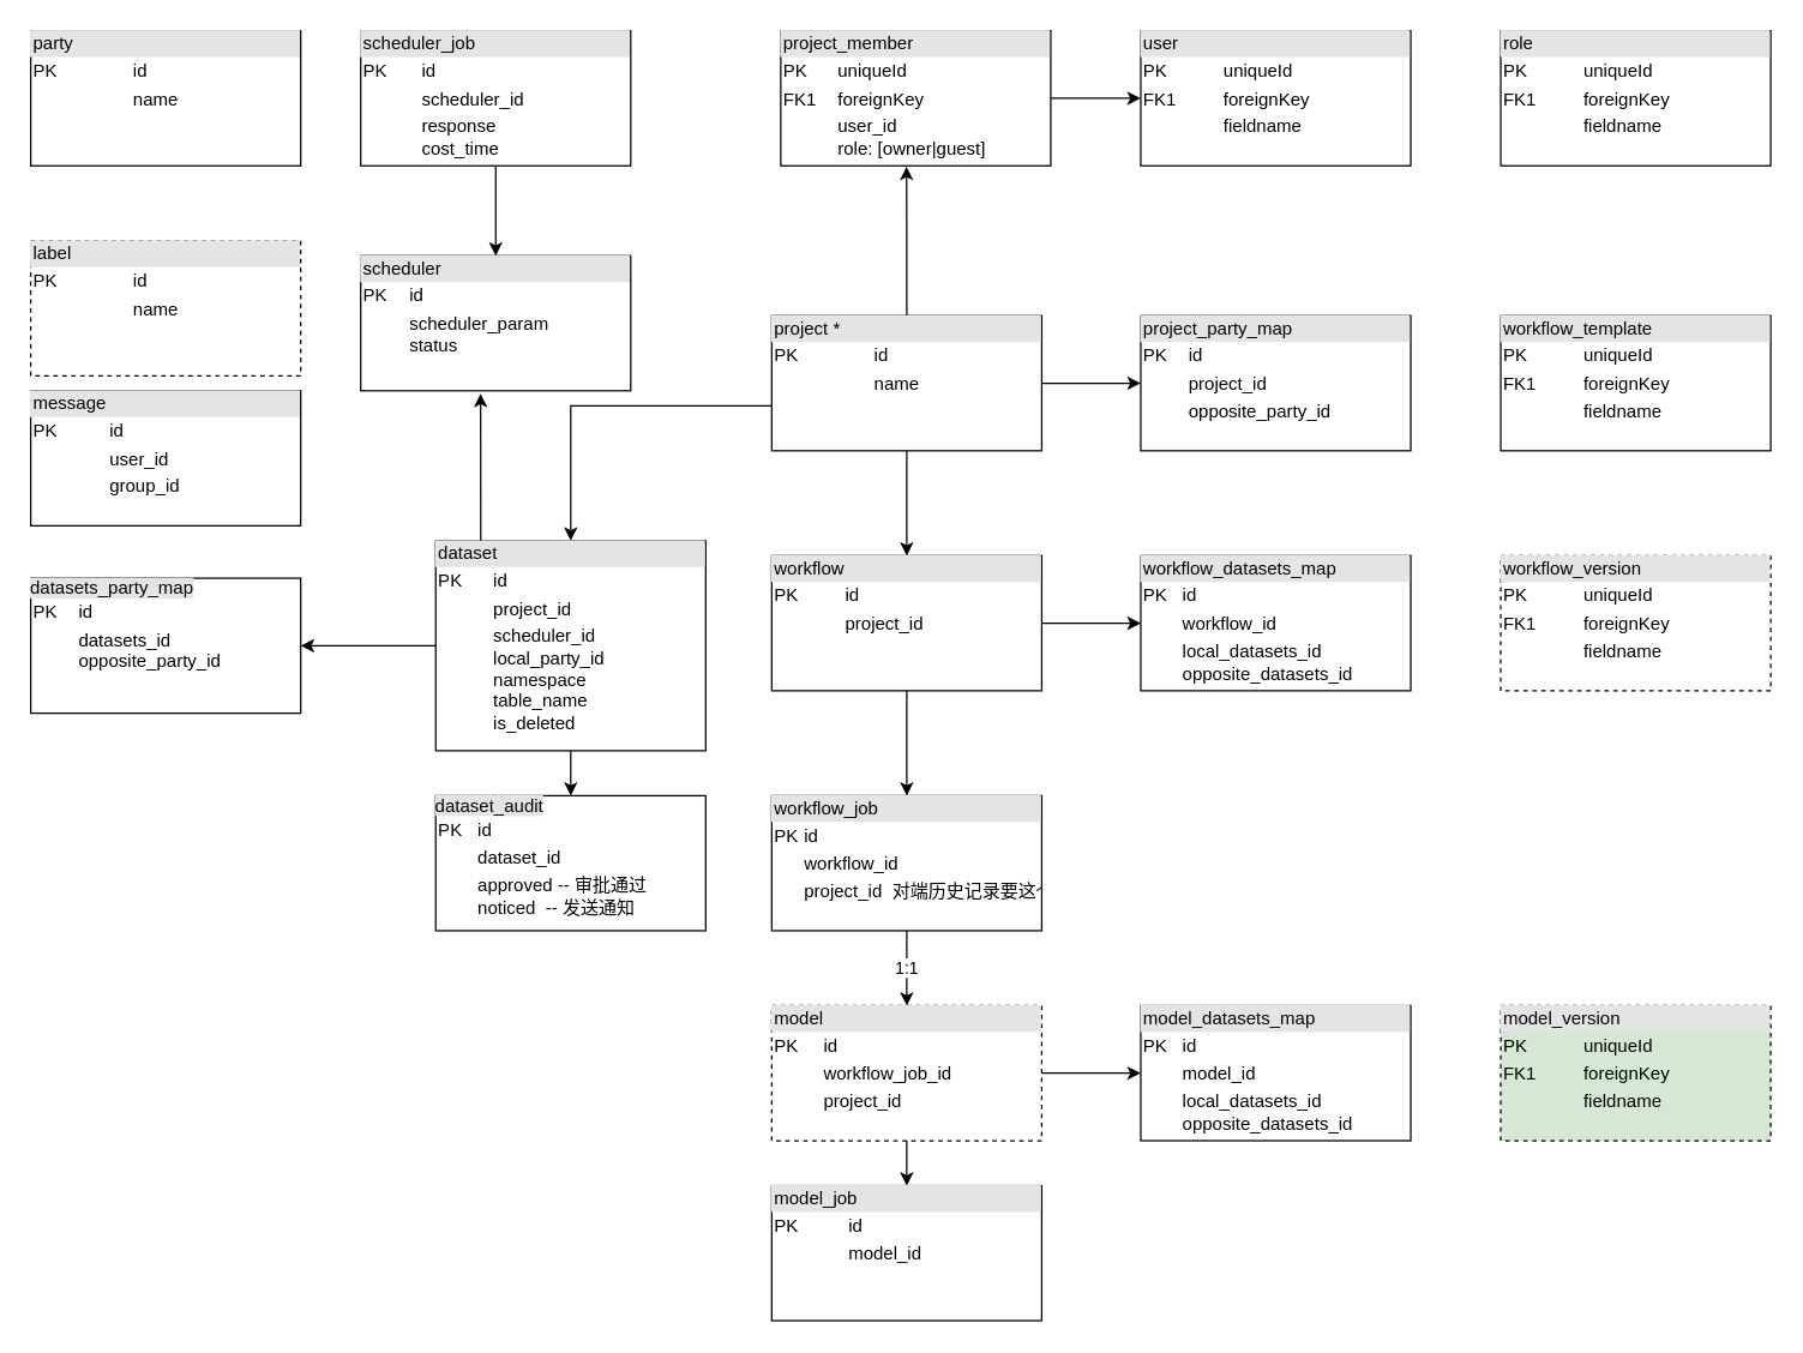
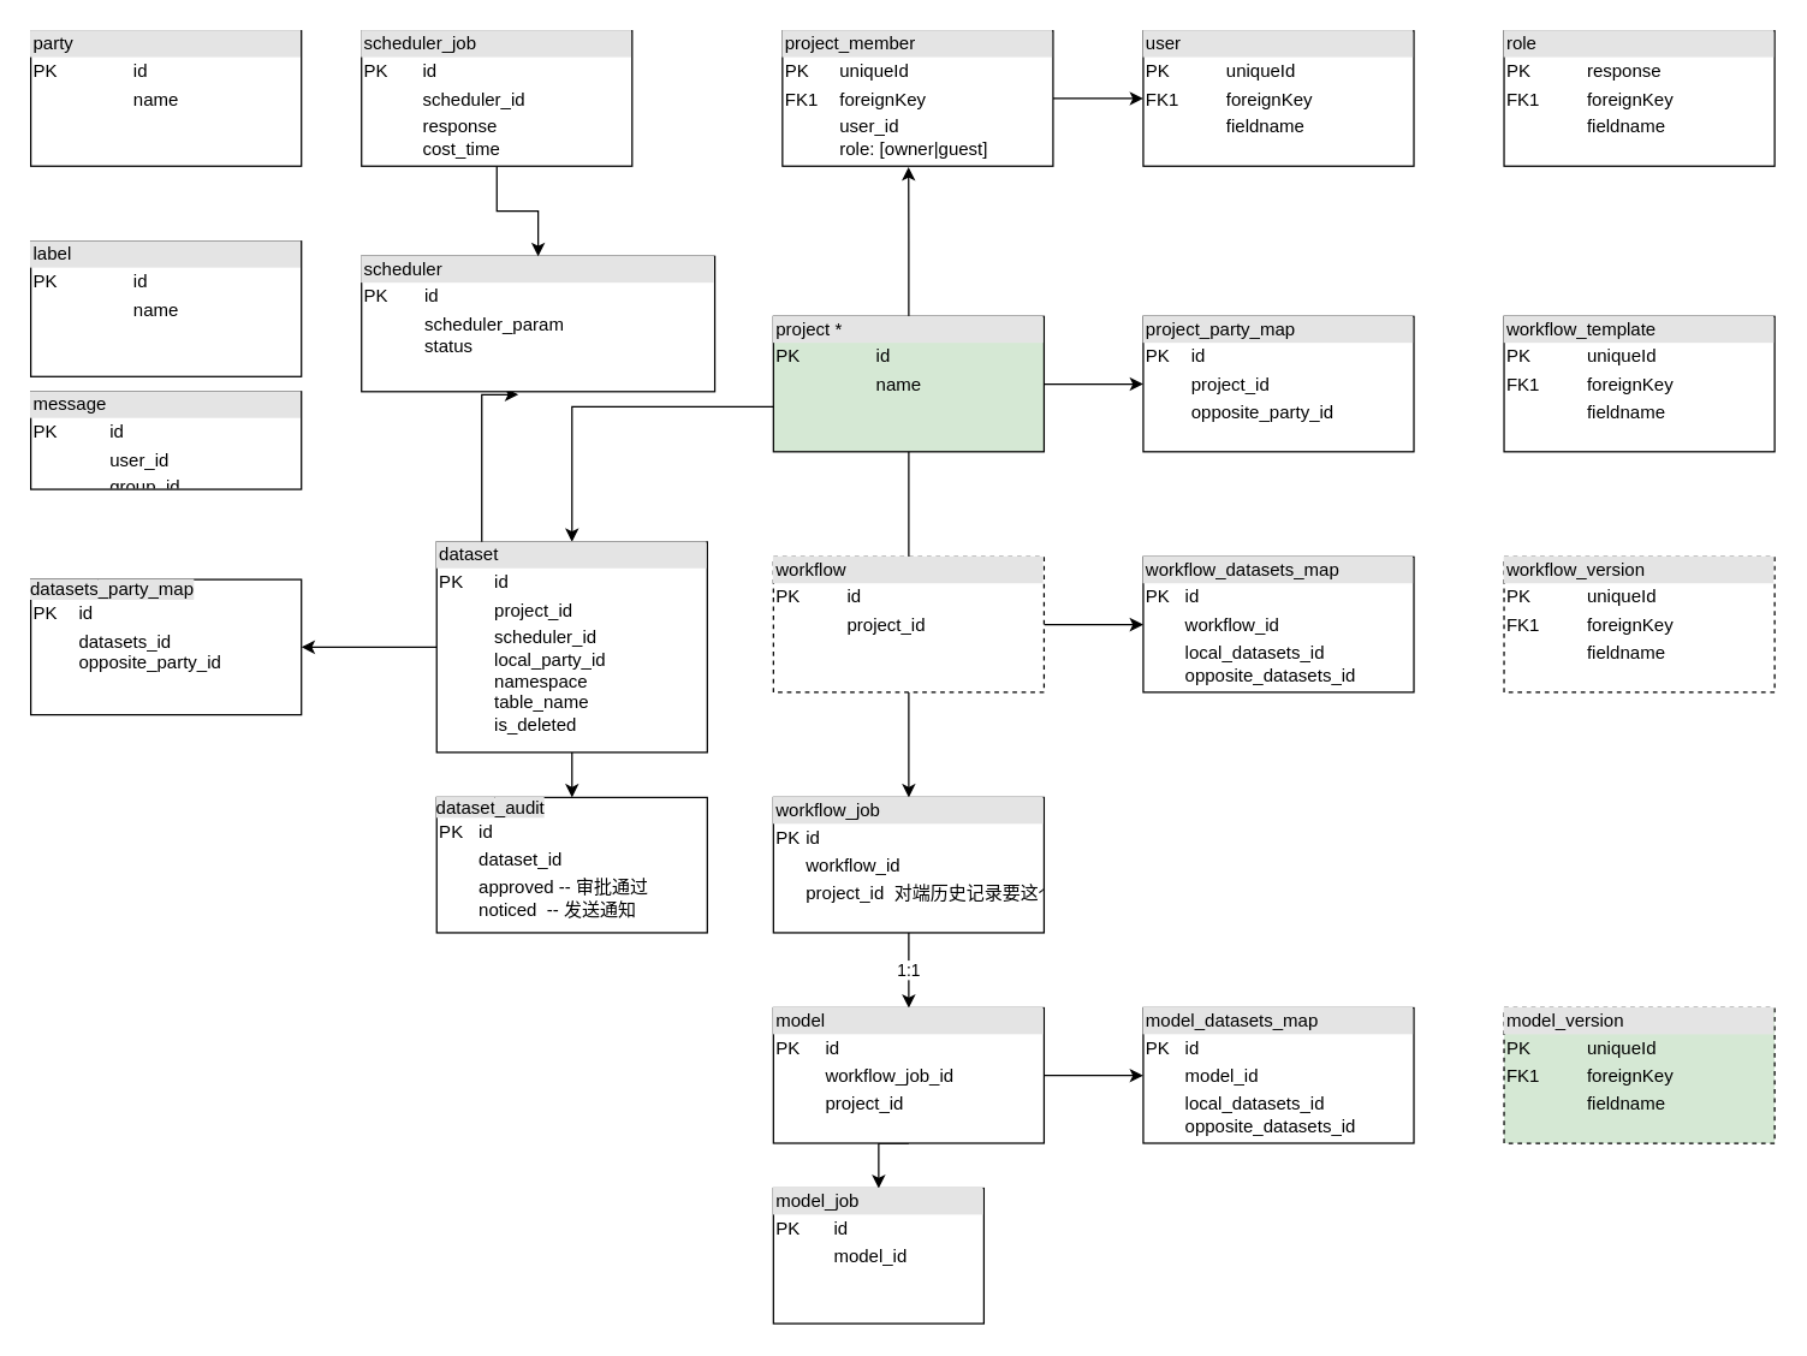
- <mxCell id="29" value="&lt;div style=&quot;box-sizing: border-box ; width: 100% ; background: #e4e4e4 ; padding: 2px&quot;&gt;role&lt;/div&gt;&lt;table style=&quot;width: 100% ; font-size: 1em&quot; cellpadding=&quot;2&quot; cellspacing=&quot;0&quot;&gt;&lt;tbody&gt;&lt;tr&gt;&lt;td&gt;PK&lt;/td&gt;&lt;td&gt;uniqueId&lt;/td&gt;&lt;/tr&gt;&lt;tr&gt;&lt;td&gt;FK1&lt;/td&gt;&lt;td&gt;foreignKey&lt;/td&gt;&lt;/tr&gt;&lt;tr&gt;&lt;td&gt;&lt;/td&gt;&lt;td&gt;fieldname&lt;/td&gt;&lt;/tr&gt;&lt;/tbody&gt;&lt;/table&gt;" style="verticalAlign=top;align=left;overflow=fill;html=1;" parent="1" vertex="1"><mxGeometry x="1000" y="20" width="180" height="90" as="geometry" /></mxCell>
+ <mxCell id="29" value="&lt;div style=&quot;box-sizing: border-box ; width: 100% ; background: #e4e4e4 ; padding: 2px&quot;&gt;role&lt;/div&gt;&lt;table style=&quot;width: 100% ; font-size: 1em&quot; cellpadding=&quot;2&quot; cellspacing=&quot;0&quot;&gt;&lt;tbody&gt;&lt;tr&gt;&lt;td&gt;PK&lt;/td&gt;&lt;td&gt;response&lt;/td&gt;&lt;/tr&gt;&lt;tr&gt;&lt;td&gt;FK1&lt;/td&gt;&lt;td&gt;foreignKey&lt;/td&gt;&lt;/tr&gt;&lt;tr&gt;&lt;td&gt;&lt;/td&gt;&lt;td&gt;fieldname&lt;/td&gt;&lt;/tr&gt;&lt;/tbody&gt;&lt;/table&gt;" style="verticalAlign=top;align=left;overflow=fill;html=1;" parent="1" vertex="1"><mxGeometry x="1000" y="20" width="180" height="90" as="geometry" /></mxCell>
- <mxCell id="24" value="&lt;div style=&quot;box-sizing: border-box ; width: 100% ; background: #e4e4e4 ; padding: 2px&quot;&gt;label&lt;/div&gt;&lt;table style=&quot;width: 100% ; font-size: 1em&quot; cellpadding=&quot;2&quot; cellspacing=&quot;0&quot;&gt;&lt;tbody&gt;&lt;tr&gt;&lt;td&gt;PK&lt;/td&gt;&lt;td&gt;id&lt;/td&gt;&lt;/tr&gt;&lt;tr&gt;&lt;td&gt;&lt;br&gt;&lt;/td&gt;&lt;td&gt;name&lt;/td&gt;&lt;/tr&gt;&lt;tr&gt;&lt;td&gt;&lt;/td&gt;&lt;td&gt;&lt;br&gt;&lt;/td&gt;&lt;/tr&gt;&lt;/tbody&gt;&lt;/table&gt;" style="verticalAlign=top;align=left;overflow=fill;html=1;dashed=1;" parent="1" vertex="1"><mxGeometry x="20" y="160" width="180" height="90" as="geometry" /></mxCell>
+ <mxCell id="24" value="&lt;div style=&quot;box-sizing: border-box ; width: 100% ; background: #e4e4e4 ; padding: 2px&quot;&gt;label&lt;/div&gt;&lt;table style=&quot;width: 100% ; font-size: 1em&quot; cellpadding=&quot;2&quot; cellspacing=&quot;0&quot;&gt;&lt;tbody&gt;&lt;tr&gt;&lt;td&gt;PK&lt;/td&gt;&lt;td&gt;id&lt;/td&gt;&lt;/tr&gt;&lt;tr&gt;&lt;td&gt;&lt;br&gt;&lt;/td&gt;&lt;td&gt;name&lt;/td&gt;&lt;/tr&gt;&lt;tr&gt;&lt;td&gt;&lt;/td&gt;&lt;td&gt;&lt;br&gt;&lt;/td&gt;&lt;/tr&gt;&lt;/tbody&gt;&lt;/table&gt;" style="verticalAlign=top;align=left;overflow=fill;html=1;" parent="1" vertex="1"><mxGeometry x="20" y="160" width="180" height="90" as="geometry" /></mxCell>
- <mxCell id="35" value="&lt;div style=&quot;box-sizing: border-box ; width: 100% ; background: #e4e4e4 ; padding: 2px&quot;&gt;scheduler&lt;/div&gt;&lt;table style=&quot;width: 100% ; font-size: 1em&quot; cellpadding=&quot;2&quot; cellspacing=&quot;0&quot;&gt;&lt;tbody&gt;&lt;tr&gt;&lt;td&gt;PK&lt;/td&gt;&lt;td&gt;id&lt;/td&gt;&lt;/tr&gt;&lt;tr&gt;&lt;td&gt;&lt;br&gt;&lt;/td&gt;&lt;td&gt;scheduler_param&lt;br&gt;status&lt;br&gt;&lt;/td&gt;&lt;/tr&gt;&lt;tr&gt;&lt;td&gt;&lt;/td&gt;&lt;td&gt;&lt;br&gt;&lt;/td&gt;&lt;/tr&gt;&lt;/tbody&gt;&lt;/table&gt;" style="verticalAlign=top;align=left;overflow=fill;html=1;" parent="1" vertex="1"><mxGeometry x="240" y="170" width="180" height="90" as="geometry" /></mxCell>
+ <mxCell id="35" value="&lt;div style=&quot;box-sizing: border-box ; width: 100% ; background: #e4e4e4 ; padding: 2px&quot;&gt;scheduler&lt;/div&gt;&lt;table style=&quot;width: 100% ; font-size: 1em&quot; cellpadding=&quot;2&quot; cellspacing=&quot;0&quot;&gt;&lt;tbody&gt;&lt;tr&gt;&lt;td&gt;PK&lt;/td&gt;&lt;td&gt;id&lt;/td&gt;&lt;/tr&gt;&lt;tr&gt;&lt;td&gt;&lt;br&gt;&lt;/td&gt;&lt;td&gt;scheduler_param&lt;br&gt;status&lt;br&gt;&lt;/td&gt;&lt;/tr&gt;&lt;tr&gt;&lt;td&gt;&lt;/td&gt;&lt;td&gt;&lt;br&gt;&lt;/td&gt;&lt;/tr&gt;&lt;/tbody&gt;&lt;/table&gt;" style="verticalAlign=top;align=left;overflow=fill;html=1;" parent="1" vertex="1"><mxGeometry x="240" y="170" width="235" height="90" as="geometry" /></mxCell>
- <mxCell id="6" value="&lt;div style=&quot;box-sizing: border-box ; width: 100% ; background: #e4e4e4 ; padding: 2px&quot;&gt;project *&lt;/div&gt;&lt;table style=&quot;width: 100% ; font-size: 1em&quot; cellpadding=&quot;2&quot; cellspacing=&quot;0&quot;&gt;&lt;tbody&gt;&lt;tr&gt;&lt;td&gt;PK&lt;/td&gt;&lt;td&gt;id&lt;/td&gt;&lt;/tr&gt;&lt;tr&gt;&lt;td&gt;&lt;br&gt;&lt;/td&gt;&lt;td&gt;name&lt;/td&gt;&lt;/tr&gt;&lt;tr&gt;&lt;td&gt;&lt;/td&gt;&lt;td&gt;&lt;br&gt;&lt;/td&gt;&lt;/tr&gt;&lt;/tbody&gt;&lt;/table&gt;" style="verticalAlign=top;align=left;overflow=fill;html=1;" parent="1" vertex="1"><mxGeometry x="514" y="210" width="180" height="90" as="geometry" /></mxCell>
+ <mxCell id="6" value="&lt;div style=&quot;box-sizing: border-box ; width: 100% ; background: #e4e4e4 ; padding: 2px&quot;&gt;project *&lt;/div&gt;&lt;table style=&quot;width: 100% ; font-size: 1em&quot; cellpadding=&quot;2&quot; cellspacing=&quot;0&quot;&gt;&lt;tbody&gt;&lt;tr&gt;&lt;td&gt;PK&lt;/td&gt;&lt;td&gt;id&lt;/td&gt;&lt;/tr&gt;&lt;tr&gt;&lt;td&gt;&lt;br&gt;&lt;/td&gt;&lt;td&gt;name&lt;/td&gt;&lt;/tr&gt;&lt;tr&gt;&lt;td&gt;&lt;/td&gt;&lt;td&gt;&lt;br&gt;&lt;/td&gt;&lt;/tr&gt;&lt;/tbody&gt;&lt;/table&gt;" style="verticalAlign=top;align=left;overflow=fill;html=1;fillColor=#d5e8d4;" parent="1" vertex="1"><mxGeometry x="514" y="210" width="180" height="90" as="geometry" /></mxCell>
- <mxCell id="33" value="&lt;div style=&quot;box-sizing: border-box ; width: 100% ; background: #e4e4e4 ; padding: 2px&quot;&gt;message&lt;/div&gt;&lt;table style=&quot;width: 100% ; font-size: 1em&quot; cellpadding=&quot;2&quot; cellspacing=&quot;0&quot;&gt;&lt;tbody&gt;&lt;tr&gt;&lt;td&gt;PK&lt;/td&gt;&lt;td&gt;id&lt;/td&gt;&lt;/tr&gt;&lt;tr&gt;&lt;td&gt;&lt;br&gt;&lt;/td&gt;&lt;td&gt;user_id&lt;/td&gt;&lt;/tr&gt;&lt;tr&gt;&lt;td&gt;&lt;br&gt;&lt;/td&gt;&lt;td&gt;group_id&lt;br&gt;&lt;/td&gt;&lt;/tr&gt;&lt;/tbody&gt;&lt;/table&gt;" style="verticalAlign=top;align=left;overflow=fill;html=1;" parent="1" vertex="1"><mxGeometry x="20" y="260" width="180" height="90" as="geometry" /></mxCell>
+ <mxCell id="33" value="&lt;div style=&quot;box-sizing: border-box ; width: 100% ; background: #e4e4e4 ; padding: 2px&quot;&gt;message&lt;/div&gt;&lt;table style=&quot;width: 100% ; font-size: 1em&quot; cellpadding=&quot;2&quot; cellspacing=&quot;0&quot;&gt;&lt;tbody&gt;&lt;tr&gt;&lt;td&gt;PK&lt;/td&gt;&lt;td&gt;id&lt;/td&gt;&lt;/tr&gt;&lt;tr&gt;&lt;td&gt;&lt;br&gt;&lt;/td&gt;&lt;td&gt;user_id&lt;/td&gt;&lt;/tr&gt;&lt;tr&gt;&lt;td&gt;&lt;br&gt;&lt;/td&gt;&lt;td&gt;group_id&lt;br&gt;&lt;/td&gt;&lt;/tr&gt;&lt;/tbody&gt;&lt;/table&gt;" style="verticalAlign=top;align=left;overflow=fill;html=1;" parent="1" vertex="1"><mxGeometry x="20" y="260" width="180" height="65" as="geometry" /></mxCell>
- <mxCell id="3" value="" style="edgeStyle=orthogonalEdgeStyle;rounded=0;orthogonalLoop=1;jettySize=auto;html=1;" parent="1" source="6" target="12" edge="1"><mxGeometry relative="1" as="geometry" /></mxCell>
+ <mxCell id="3" value="" style="edgeStyle=orthogonalEdgeStyle;rounded=0;orthogonalLoop=1;jettySize=auto;html=1;endArrow=none;" parent="1" source="6" target="12" edge="1"><mxGeometry relative="1" as="geometry" /></mxCell>
- <mxCell id="12" value="&lt;div style=&quot;box-sizing: border-box ; width: 100% ; background: #e4e4e4 ; padding: 2px&quot;&gt;workflow&lt;/div&gt;&lt;table style=&quot;width: 100% ; font-size: 1em&quot; cellpadding=&quot;2&quot; cellspacing=&quot;0&quot;&gt;&lt;tbody&gt;&lt;tr&gt;&lt;td&gt;PK&lt;/td&gt;&lt;td&gt;id&lt;/td&gt;&lt;/tr&gt;&lt;tr&gt;&lt;td&gt;&lt;br&gt;&lt;/td&gt;&lt;td&gt;project_id&lt;/td&gt;&lt;/tr&gt;&lt;tr&gt;&lt;td&gt;&lt;/td&gt;&lt;td&gt;&lt;br&gt;&lt;/td&gt;&lt;/tr&gt;&lt;/tbody&gt;&lt;/table&gt;" style="verticalAlign=top;align=left;overflow=fill;html=1;" parent="1" vertex="1"><mxGeometry x="514" y="370" width="180" height="90" as="geometry" /></mxCell>
+ <mxCell id="12" value="&lt;div style=&quot;box-sizing: border-box ; width: 100% ; background: #e4e4e4 ; padding: 2px&quot;&gt;workflow&lt;/div&gt;&lt;table style=&quot;width: 100% ; font-size: 1em&quot; cellpadding=&quot;2&quot; cellspacing=&quot;0&quot;&gt;&lt;tbody&gt;&lt;tr&gt;&lt;td&gt;PK&lt;/td&gt;&lt;td&gt;id&lt;/td&gt;&lt;/tr&gt;&lt;tr&gt;&lt;td&gt;&lt;br&gt;&lt;/td&gt;&lt;td&gt;project_id&lt;/td&gt;&lt;/tr&gt;&lt;tr&gt;&lt;td&gt;&lt;/td&gt;&lt;td&gt;&lt;br&gt;&lt;/td&gt;&lt;/tr&gt;&lt;/tbody&gt;&lt;/table&gt;" style="verticalAlign=top;align=left;overflow=fill;html=1;dashed=1;" parent="1" vertex="1"><mxGeometry x="514" y="370" width="180" height="90" as="geometry" /></mxCell>
- <mxCell id="18" value="&lt;div style=&quot;box-sizing: border-box ; width: 100% ; background: #e4e4e4 ; padding: 2px&quot;&gt;model&lt;/div&gt;&lt;table style=&quot;width: 100% ; font-size: 1em&quot; cellpadding=&quot;2&quot; cellspacing=&quot;0&quot;&gt;&lt;tbody&gt;&lt;tr&gt;&lt;td&gt;PK&lt;/td&gt;&lt;td&gt;id&lt;/td&gt;&lt;/tr&gt;&lt;tr&gt;&lt;td&gt;&lt;br&gt;&lt;/td&gt;&lt;td&gt;workflow_job_id&lt;/td&gt;&lt;/tr&gt;&lt;tr&gt;&lt;td&gt;&lt;br&gt;&lt;/td&gt;&lt;td&gt;project_id&lt;br&gt;&lt;/td&gt;&lt;/tr&gt;&lt;/tbody&gt;&lt;/table&gt;" style="verticalAlign=top;align=left;overflow=fill;html=1;dashed=1;" parent="1" vertex="1"><mxGeometry x="514" y="670" width="180" height="90" as="geometry" /></mxCell>
+ <mxCell id="18" value="&lt;div style=&quot;box-sizing: border-box ; width: 100% ; background: #e4e4e4 ; padding: 2px&quot;&gt;model&lt;/div&gt;&lt;table style=&quot;width: 100% ; font-size: 1em&quot; cellpadding=&quot;2&quot; cellspacing=&quot;0&quot;&gt;&lt;tbody&gt;&lt;tr&gt;&lt;td&gt;PK&lt;/td&gt;&lt;td&gt;id&lt;/td&gt;&lt;/tr&gt;&lt;tr&gt;&lt;td&gt;&lt;br&gt;&lt;/td&gt;&lt;td&gt;workflow_job_id&lt;/td&gt;&lt;/tr&gt;&lt;tr&gt;&lt;td&gt;&lt;br&gt;&lt;/td&gt;&lt;td&gt;project_id&lt;br&gt;&lt;/td&gt;&lt;/tr&gt;&lt;/tbody&gt;&lt;/table&gt;" style="verticalAlign=top;align=left;overflow=fill;html=1;" parent="1" vertex="1"><mxGeometry x="514" y="670" width="180" height="90" as="geometry" /></mxCell>
- <mxCell id="19" value="&lt;div style=&quot;box-sizing: border-box ; width: 100% ; background: #e4e4e4 ; padding: 2px&quot;&gt;model_job&lt;/div&gt;&lt;table style=&quot;width: 100% ; font-size: 1em&quot; cellpadding=&quot;2&quot; cellspacing=&quot;0&quot;&gt;&lt;tbody&gt;&lt;tr&gt;&lt;td&gt;PK&lt;/td&gt;&lt;td&gt;id&lt;/td&gt;&lt;/tr&gt;&lt;tr&gt;&lt;td&gt;&lt;br&gt;&lt;/td&gt;&lt;td&gt;model_id&lt;/td&gt;&lt;/tr&gt;&lt;tr&gt;&lt;td&gt;&lt;/td&gt;&lt;td&gt;&lt;br&gt;&lt;/td&gt;&lt;/tr&gt;&lt;/tbody&gt;&lt;/table&gt;" style="verticalAlign=top;align=left;overflow=fill;html=1;" parent="1" vertex="1"><mxGeometry x="514" y="790" width="180" height="90" as="geometry" /></mxCell>
+ <mxCell id="19" value="&lt;div style=&quot;box-sizing: border-box ; width: 100% ; background: #e4e4e4 ; padding: 2px&quot;&gt;model_job&lt;/div&gt;&lt;table style=&quot;width: 100% ; font-size: 1em&quot; cellpadding=&quot;2&quot; cellspacing=&quot;0&quot;&gt;&lt;tbody&gt;&lt;tr&gt;&lt;td&gt;PK&lt;/td&gt;&lt;td&gt;id&lt;/td&gt;&lt;/tr&gt;&lt;tr&gt;&lt;td&gt;&lt;br&gt;&lt;/td&gt;&lt;td&gt;model_id&lt;/td&gt;&lt;/tr&gt;&lt;tr&gt;&lt;td&gt;&lt;/td&gt;&lt;td&gt;&lt;br&gt;&lt;/td&gt;&lt;/tr&gt;&lt;/tbody&gt;&lt;/table&gt;" style="verticalAlign=top;align=left;overflow=fill;html=1;" parent="1" vertex="1"><mxGeometry x="514" y="790" width="140" height="90" as="geometry" /></mxCell>
